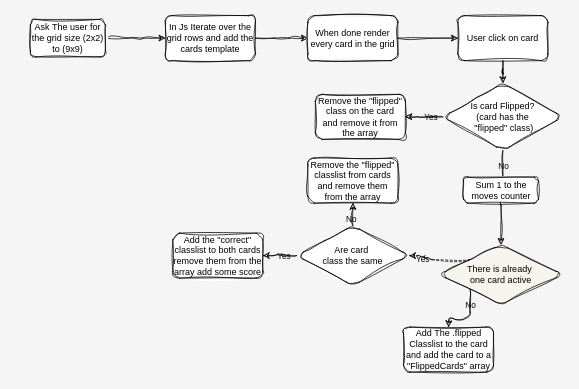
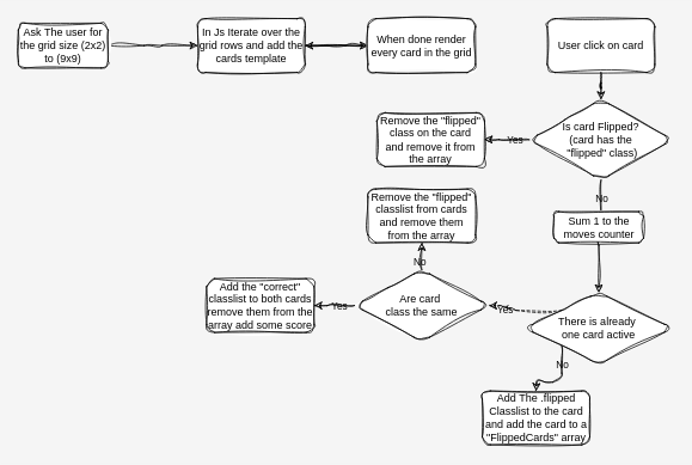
- <mxCell id="3" value="Ask The user for the grid size (2x2) to (9x9)" style="rounded=1;whiteSpace=wrap;html=1;labelBackgroundColor=none;sketch=1;curveFitting=1;jiggle=2;" vertex="1" parent="1"><mxGeometry x="40" y="25" width="100" height="50" as="geometry" /></mxCell>
+ <mxCell id="3" value="Ask The user for the grid size (2x2) to (9x9)" style="rounded=1;whiteSpace=wrap;html=1;labelBackgroundColor=none;sketch=1;curveFitting=1;jiggle=2;" vertex="1" parent="1"><mxGeometry x="20" y="25" width="100" height="50" as="geometry" /></mxCell>
- <mxCell id="6" value="" style="edgeStyle=orthogonalEdgeStyle;rounded=1;orthogonalLoop=1;jettySize=auto;html=1;labelBackgroundColor=none;fontColor=default;sketch=1;curveFitting=1;jiggle=2;" edge="1" parent="1" source="7" target="10"><mxGeometry relative="1" as="geometry" /></mxCell>
+ <mxCell id="6" value="" style="edgeStyle=orthogonalEdgeStyle;rounded=1;orthogonalLoop=1;jettySize=auto;html=1;labelBackgroundColor=none;fontColor=default;sketch=1;curveFitting=1;jiggle=2;" edge="1" parent="1" source="7" target="5"><mxGeometry relative="1" as="geometry" /></mxCell>
- <mxCell id="15" value="There is already&amp;nbsp;&lt;div&gt;one card active&lt;/div&gt;" style="rhombus;whiteSpace=wrap;html=1;rounded=1;labelBackgroundColor=none;sketch=1;curveFitting=1;jiggle=2;fillColor=#fff2cc;" vertex="1" parent="1"><mxGeometry x="585" y="325.29" width="165" height="80" as="geometry" /></mxCell>
+ <mxCell id="15" value="There is already&amp;nbsp;&lt;div&gt;one card active&lt;/div&gt;" style="rhombus;whiteSpace=wrap;html=1;rounded=1;labelBackgroundColor=none;sketch=1;curveFitting=1;jiggle=2;" vertex="1" parent="1"><mxGeometry x="585" y="325.29" width="165" height="80" as="geometry" /></mxCell>
